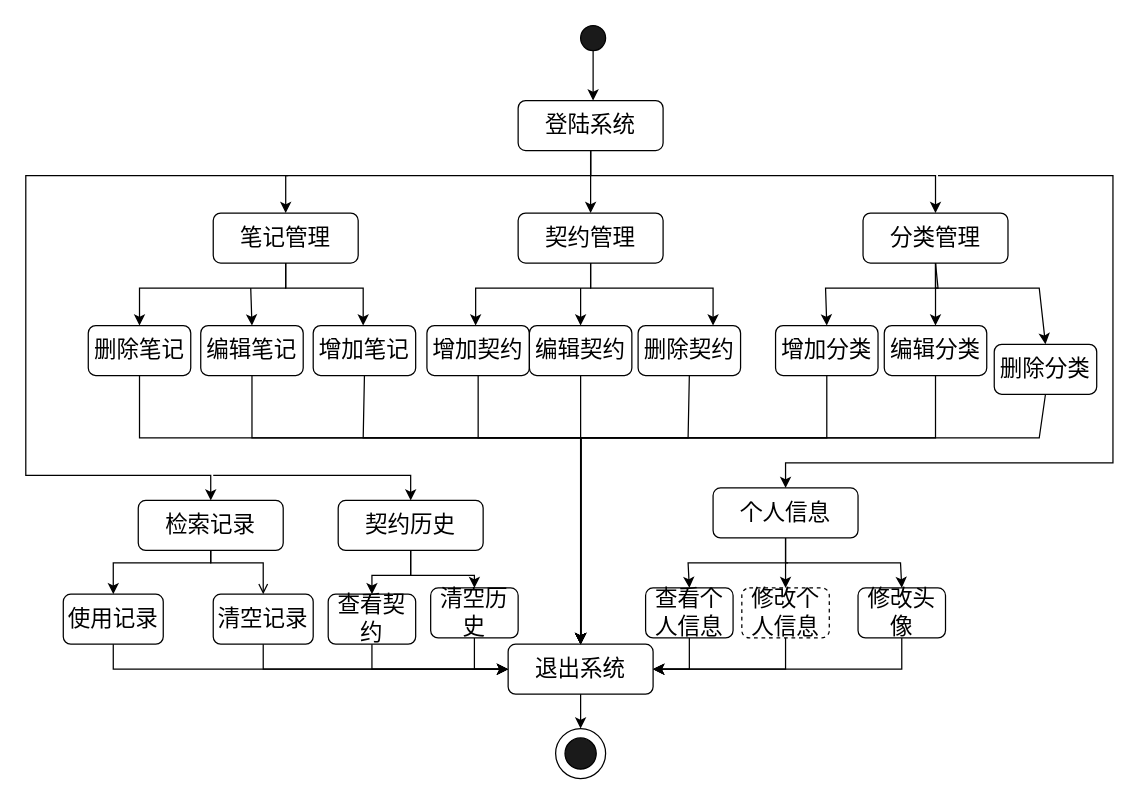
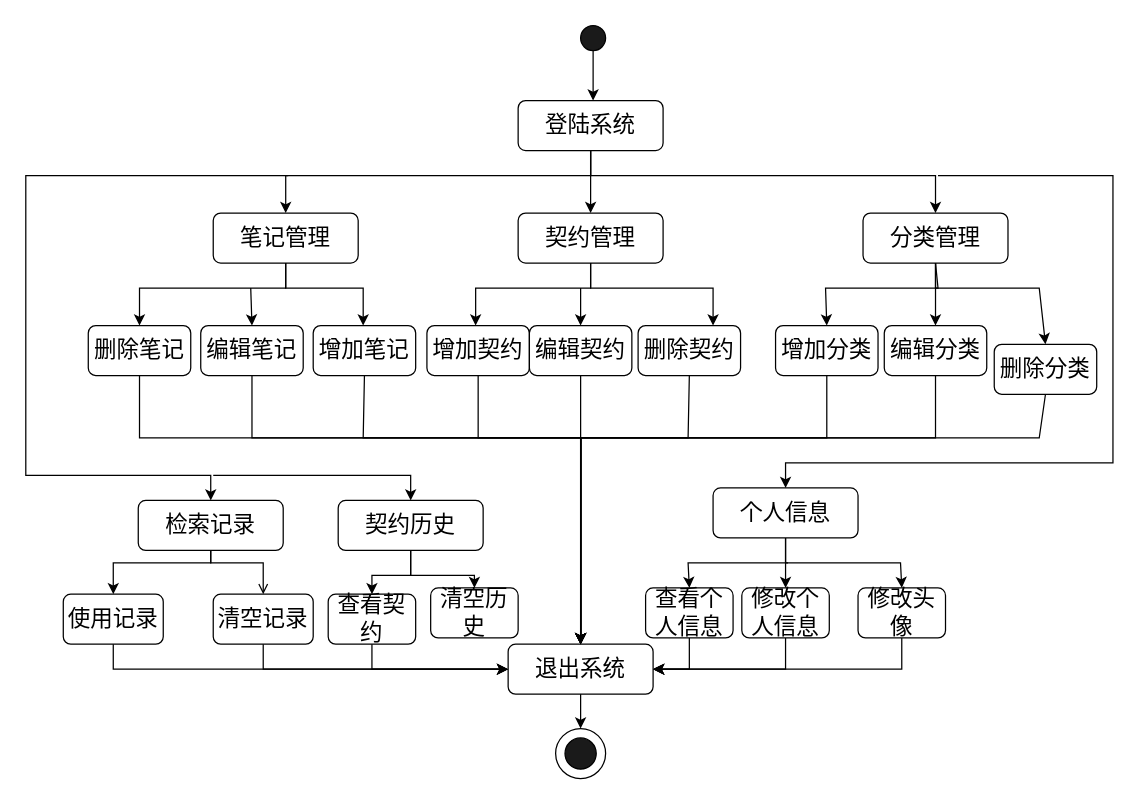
- <mxCell id="55" value="修改个人信息" style="rounded=1;whiteSpace=wrap;html=1;fillColor=#FFFFFF;fontSize=18;fontFamily=Times New Roman;dashed=1;" parent="1" vertex="1"><mxGeometry x="593" y="470" width="70" height="40" as="geometry" /></mxCell>
+ <mxCell id="55" value="修改个人信息" style="rounded=1;whiteSpace=wrap;html=1;fillColor=#FFFFFF;fontSize=18;fontFamily=Times New Roman;" parent="1" vertex="1"><mxGeometry x="593" y="470" width="70" height="40" as="geometry" /></mxCell>
- <mxCell id="65" value="" style="endArrow=classic;html=1;rounded=0;exitX=0.5;exitY=1;exitDx=0;exitDy=0;entryX=0;entryY=0.5;entryDx=0;entryDy=0;fontSize=18;fontFamily=Times New Roman;" parent="1" source="53" target="28" edge="1"><mxGeometry width="50" height="50" relative="1" as="geometry"><mxPoint x="440" y="320" as="sourcePoint" /><mxPoint x="490" y="270" as="targetPoint" /><Array as="points"><mxPoint x="379" y="535" /></Array></mxGeometry></mxCell>
